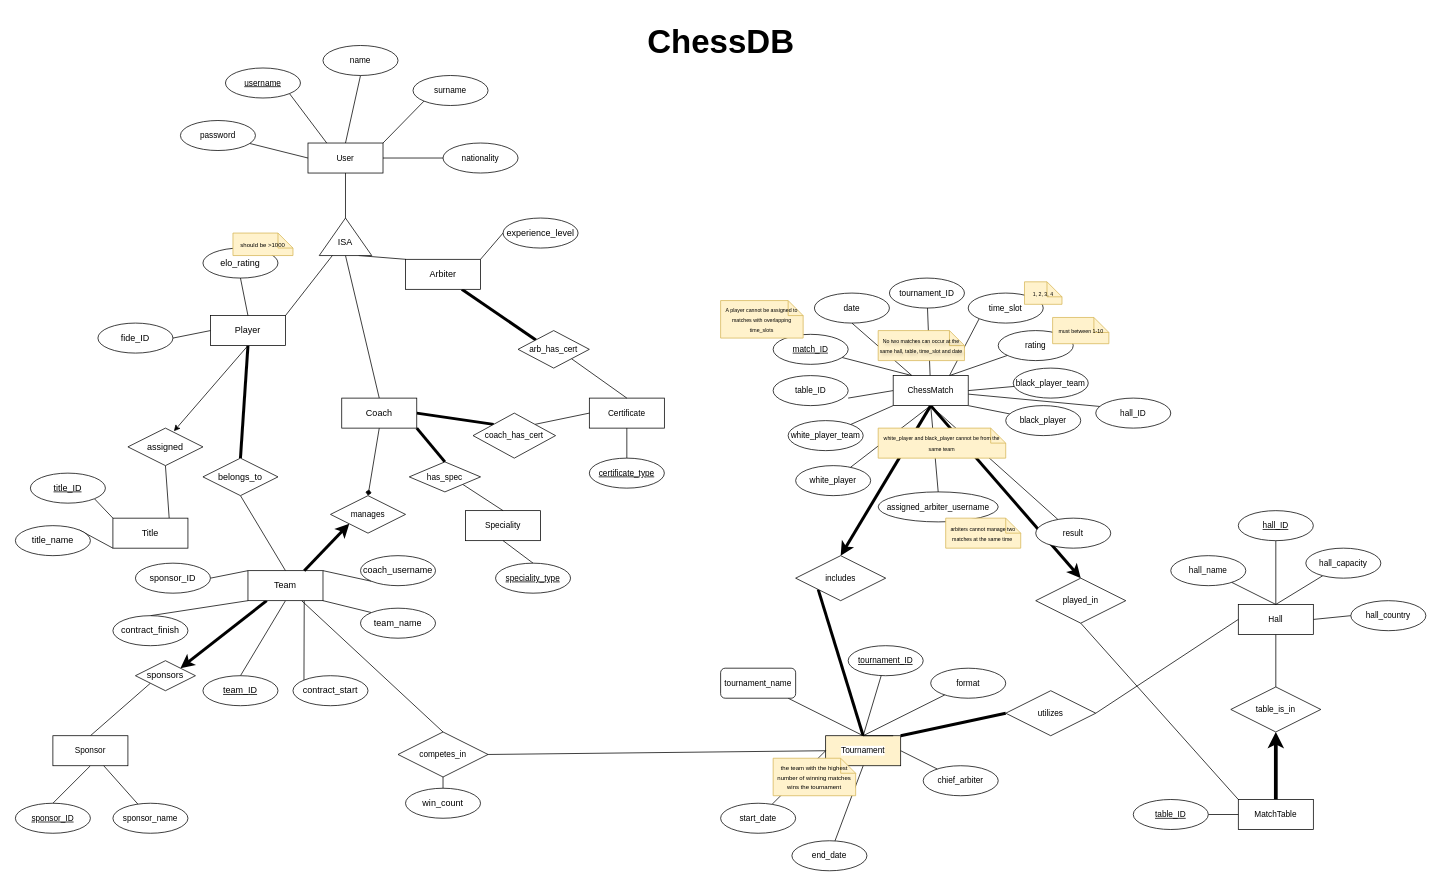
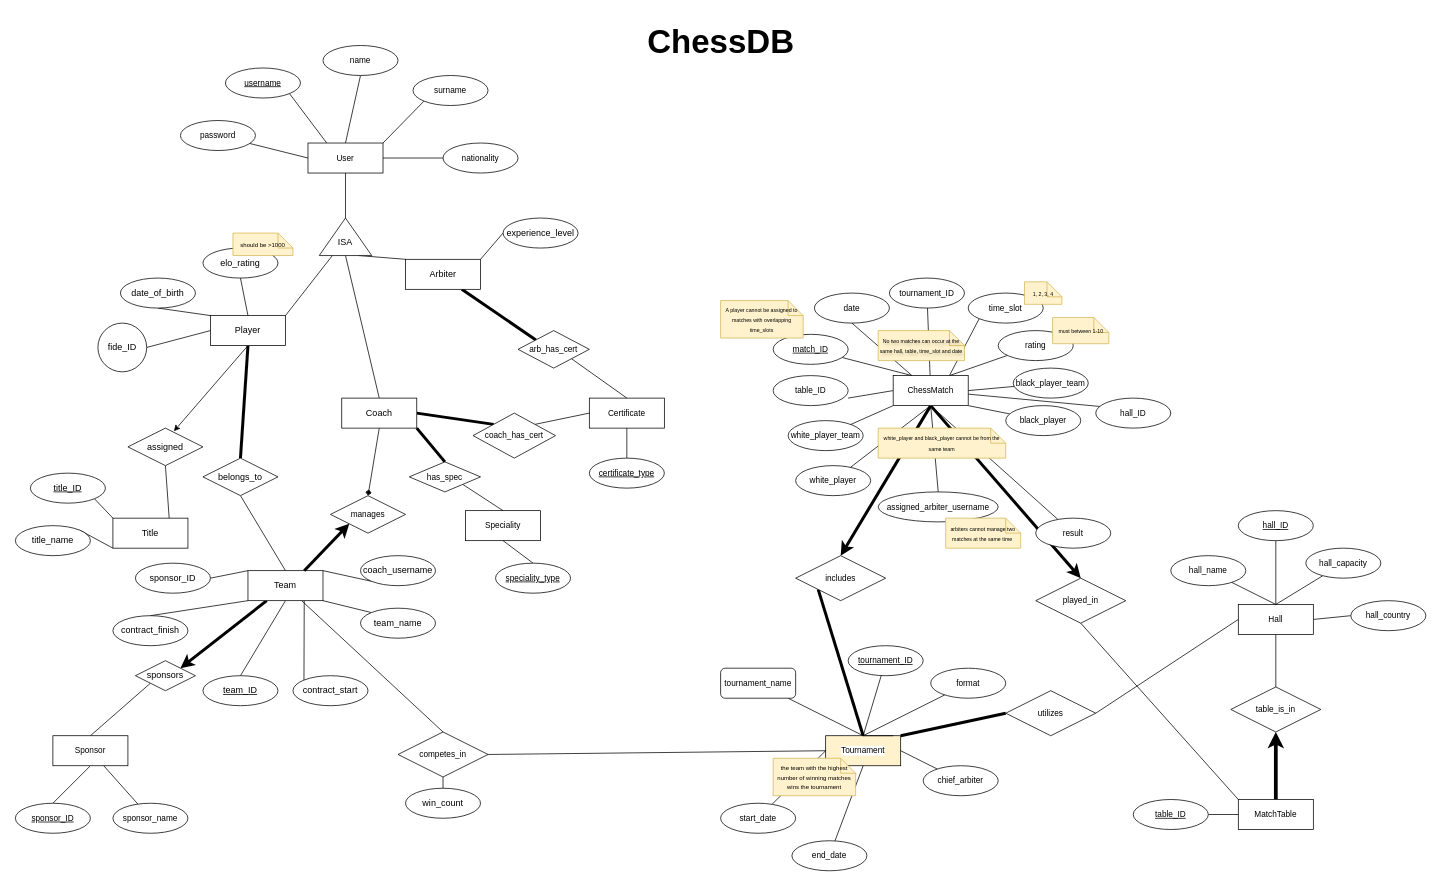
+ <mxCell id="20" value="date_of_birth" style="ellipse;whiteSpace=wrap;html=1;align=center;" parent="1" vertex="1"><mxGeometry x="160" y="370" width="100" height="40" as="geometry" /></mxCell>
+ <mxCell id="19" style="rounded=0;orthogonalLoop=1;jettySize=auto;html=1;exitX=0.5;exitY=1;exitDx=0;exitDy=0;entryX=0;entryY=0;entryDx=0;entryDy=0;endArrow=none;startFill=0;" parent="1" source="20" target="18" edge="1"><mxGeometry relative="1" as="geometry" /></mxCell>
- <mxCell id="24" value="fide_ID" style="ellipse;whiteSpace=wrap;html=1;align=center;" parent="1" vertex="1"><mxGeometry x="130" y="430" width="100" height="40" as="geometry" /></mxCell>
+ <mxCell id="24" value="fide_ID" style="ellipse;whiteSpace=wrap;html=1;align=center;" parent="1" vertex="1"><mxGeometry x="130" y="430" width="65" height="65" as="geometry" /></mxCell>
